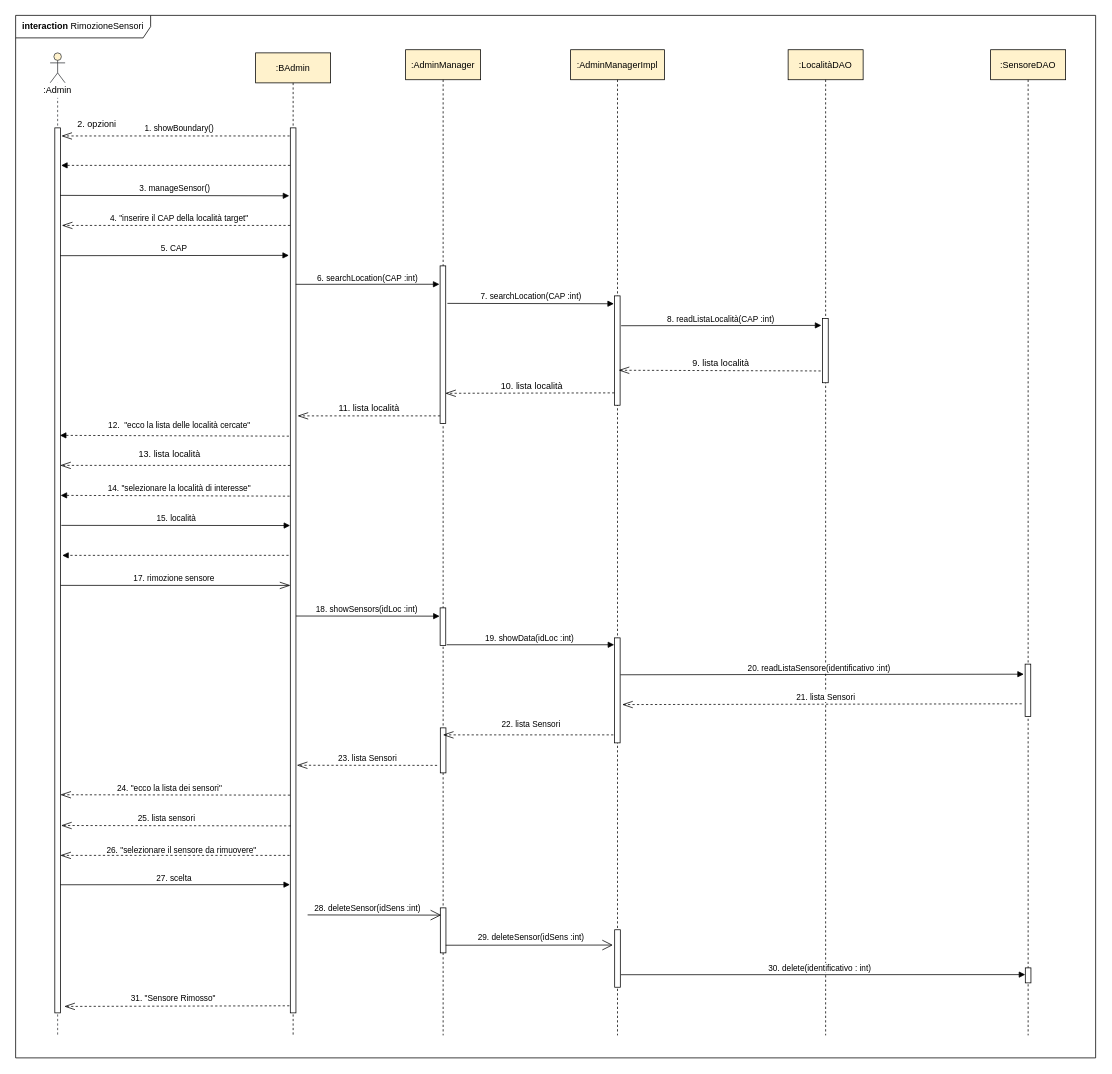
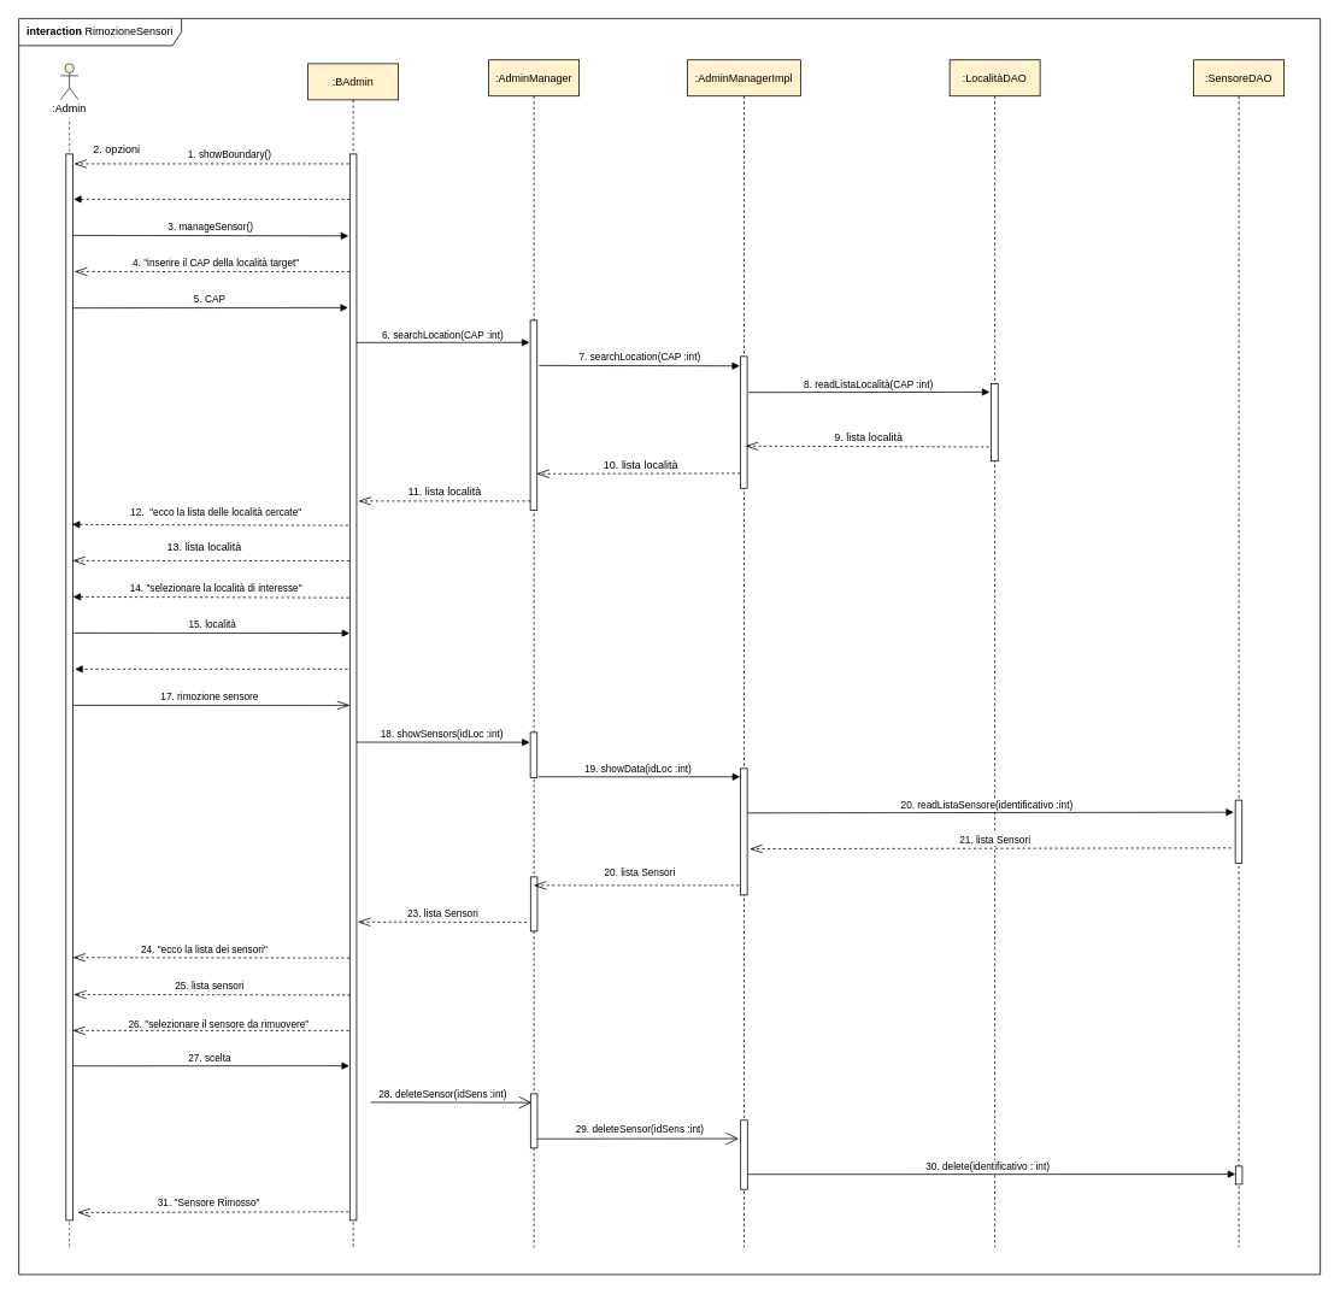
- <mxCell id="63" value="&lt;span style=&quot;font-size: 11px&quot;&gt;1. showBoundary()&lt;/span&gt;" style="text;html=1;align=center;verticalAlign=middle;resizable=0;points=[];autosize=1;" parent="1" vertex="1"><mxGeometry x="182.75" y="160" width="110" height="20" as="geometry" /></mxCell>
+ <mxCell id="63" value="&lt;span style=&quot;font-size: 11px&quot;&gt;1. showBoundary()&lt;/span&gt;" style="text;html=1;align=center;verticalAlign=middle;resizable=0;points=[];autosize=1;" parent="1" vertex="1"><mxGeometry x="197.75" y="160" width="110" height="20" as="geometry" /></mxCell>
- <mxCell id="49" value="&lt;font style=&quot;font-size: 11px&quot;&gt;22. lista Sensori&lt;/font&gt;" style="text;html=1;align=center;verticalAlign=middle;resizable=0;points=[];autosize=1;" parent="1" vertex="1"><mxGeometry x="661.52" y="954.82" width="90" height="20" as="geometry" /></mxCell>
+ <mxCell id="49" value="&lt;font style=&quot;font-size: 11px&quot;&gt;20. lista Sensori&lt;/font&gt;" style="text;html=1;align=center;verticalAlign=middle;resizable=0;points=[];autosize=1;" parent="1" vertex="1"><mxGeometry x="661.52" y="954.82" width="90" height="20" as="geometry" /></mxCell>
- <mxCell id="60" value="&lt;font style=&quot;font-size: 11px&quot;&gt;25. lista sensori&lt;/font&gt;" style="text;html=1;align=center;verticalAlign=middle;resizable=0;points=[];autosize=1;" parent="1" vertex="1"><mxGeometry x="175.75" y="1080.18" width="90" height="20" as="geometry" /></mxCell>
+ <mxCell id="60" value="&lt;font style=&quot;font-size: 11px&quot;&gt;25. lista sensori&lt;/font&gt;" style="text;html=1;align=center;verticalAlign=middle;resizable=0;points=[];autosize=1;" parent="1" vertex="1"><mxGeometry x="185.75" y="1080.18" width="90" height="20" as="geometry" /></mxCell>
